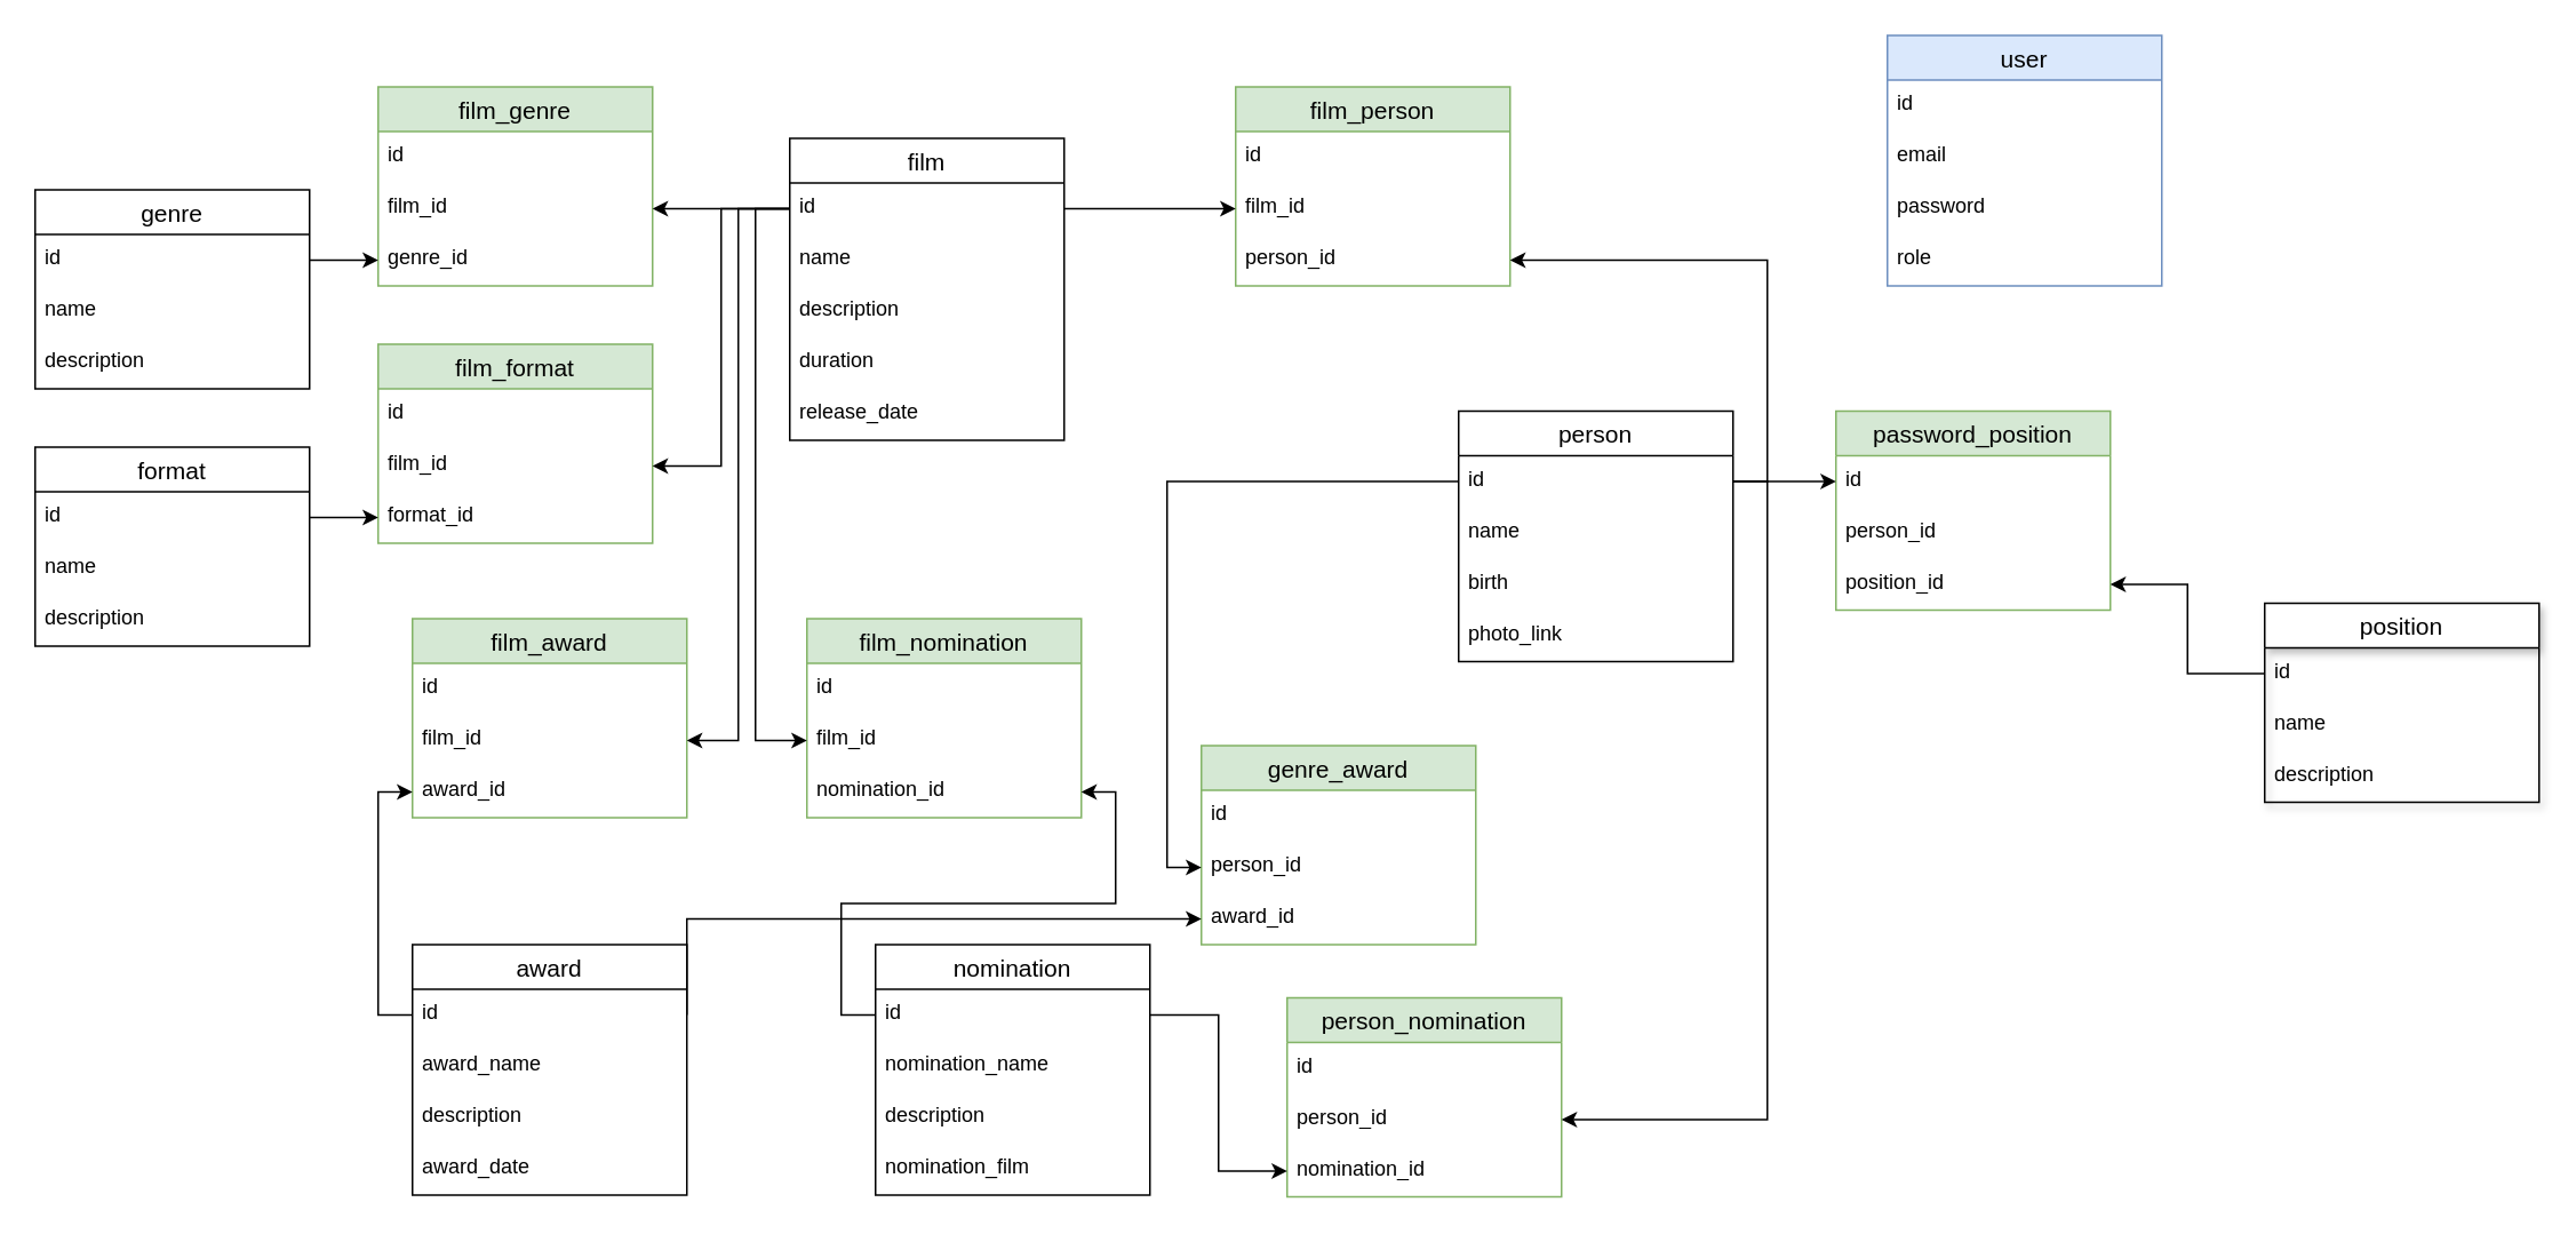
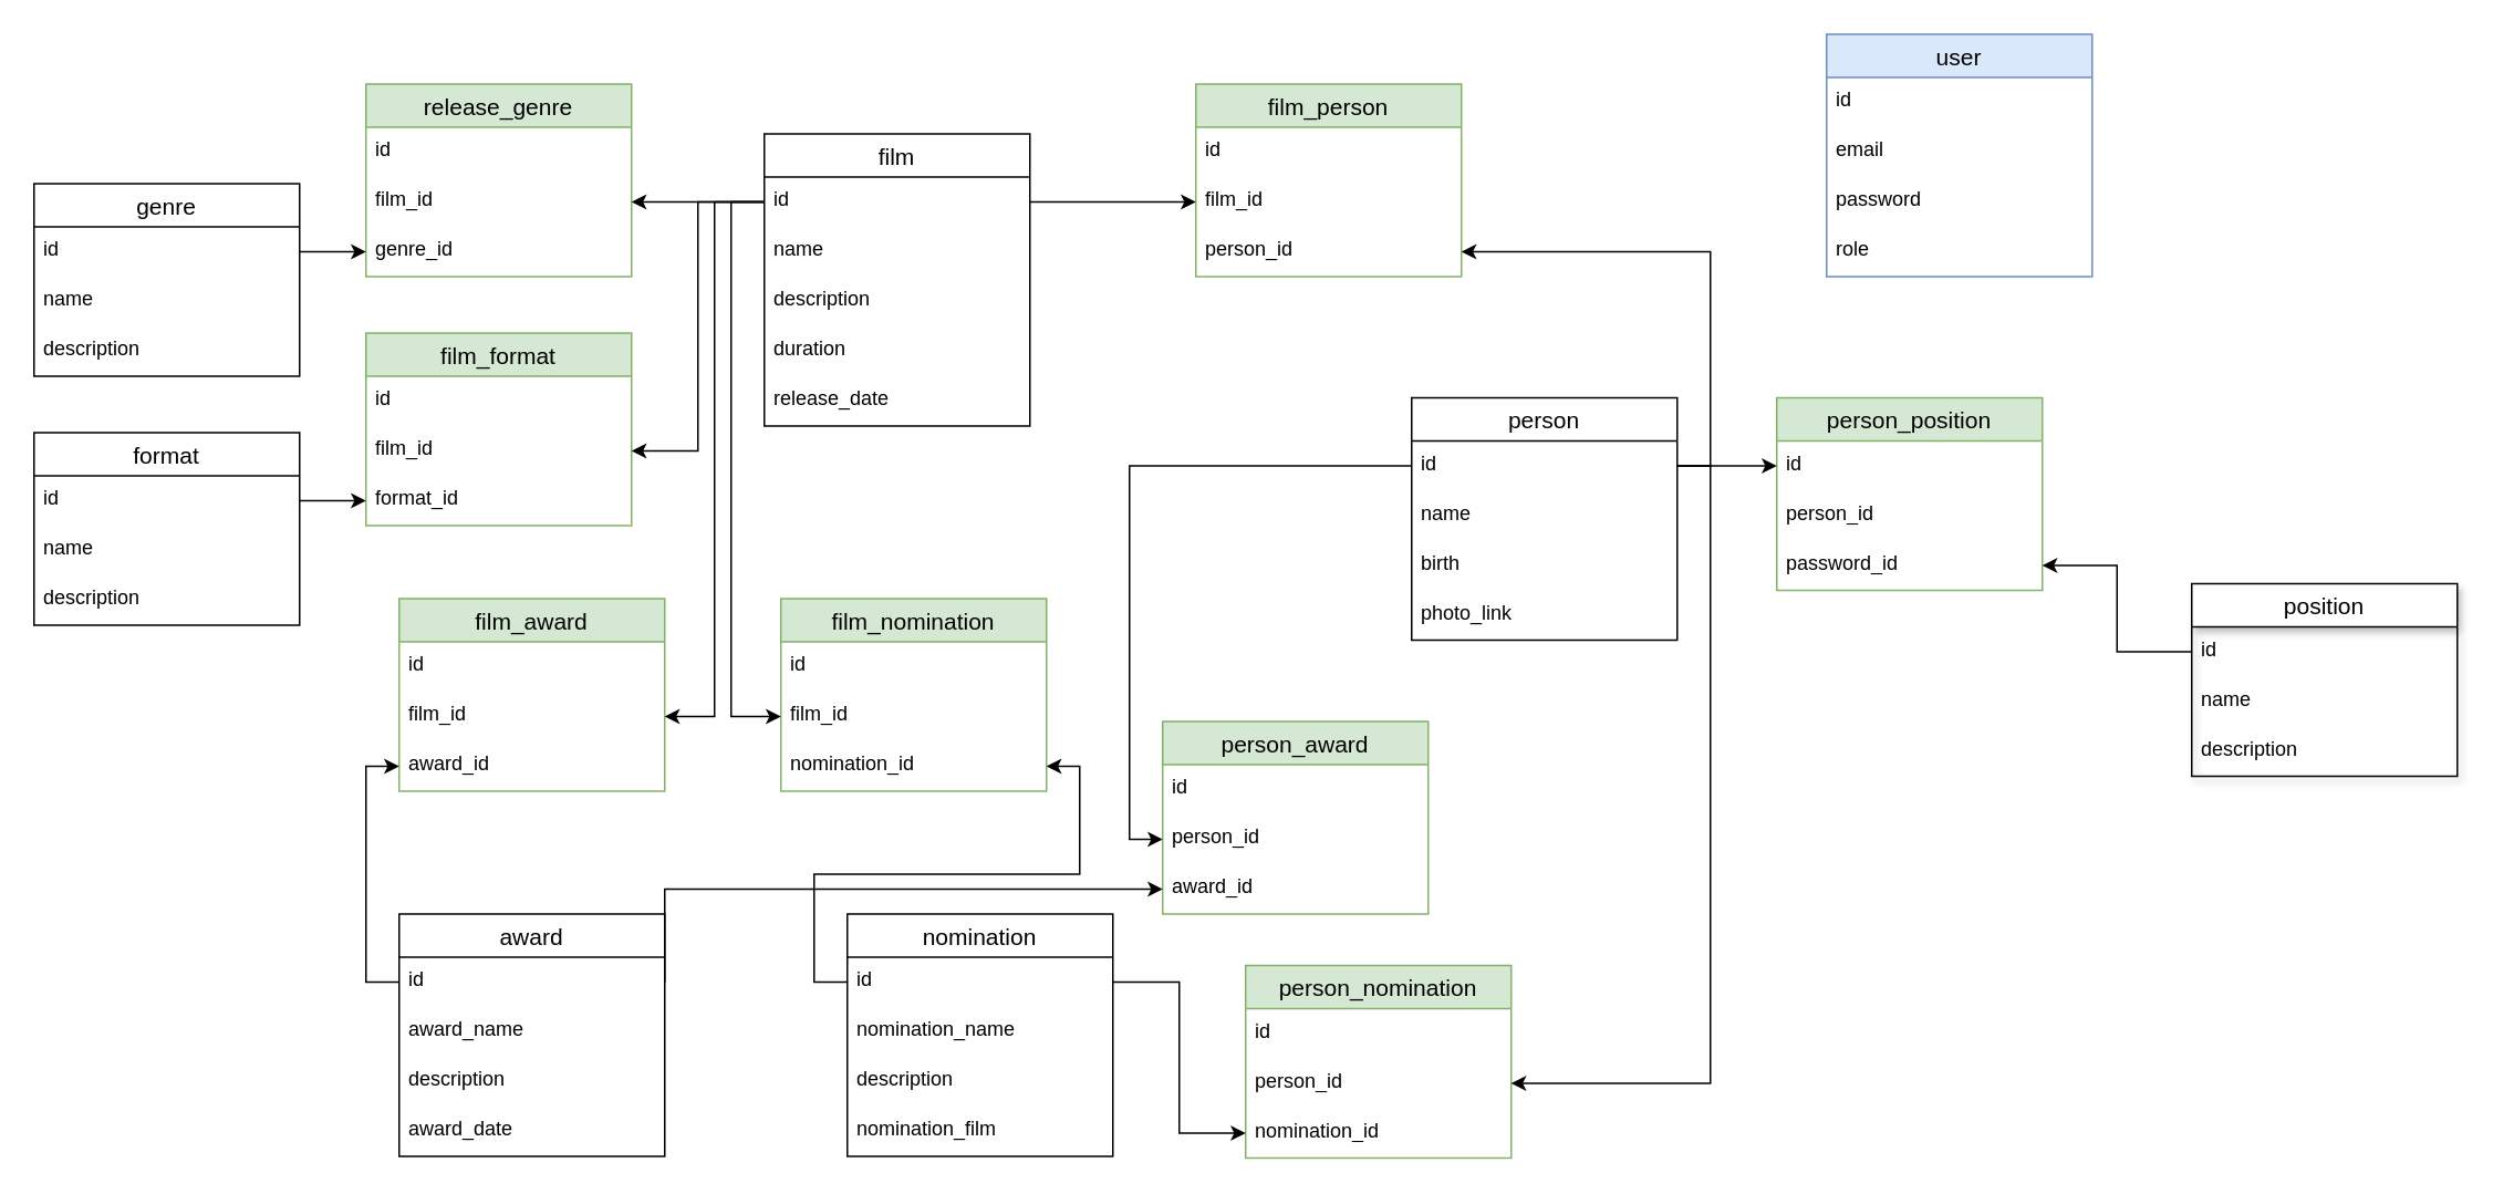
- <mxCell id="40" value="film_genre" style="swimlane;fontStyle=0;childLayout=stackLayout;horizontal=1;startSize=26;horizontalStack=0;resizeParent=1;resizeParentMax=0;resizeLast=0;collapsible=1;marginBottom=0;align=center;fontSize=14;fillColor=#d5e8d4;strokeColor=#82b366;" vertex="1" parent="1"><mxGeometry x="220" y="50" width="160" height="116" as="geometry" /></mxCell>
+ <mxCell id="40" value="release_genre" style="swimlane;fontStyle=0;childLayout=stackLayout;horizontal=1;startSize=26;horizontalStack=0;resizeParent=1;resizeParentMax=0;resizeLast=0;collapsible=1;marginBottom=0;align=center;fontSize=14;fillColor=#d5e8d4;strokeColor=#82b366;" vertex="1" parent="1"><mxGeometry x="220" y="50" width="160" height="116" as="geometry" /></mxCell>
- <mxCell id="64" value="password_position" style="swimlane;fontStyle=0;childLayout=stackLayout;horizontal=1;startSize=26;horizontalStack=0;resizeParent=1;resizeParentMax=0;resizeLast=0;collapsible=1;marginBottom=0;align=center;fontSize=14;fillColor=#d5e8d4;strokeColor=#82b366;" vertex="1" parent="1"><mxGeometry x="1070" y="239" width="160" height="116" as="geometry" /></mxCell>
+ <mxCell id="64" value="person_position" style="swimlane;fontStyle=0;childLayout=stackLayout;horizontal=1;startSize=26;horizontalStack=0;resizeParent=1;resizeParentMax=0;resizeLast=0;collapsible=1;marginBottom=0;align=center;fontSize=14;fillColor=#d5e8d4;strokeColor=#82b366;" vertex="1" parent="1"><mxGeometry x="1070" y="239" width="160" height="116" as="geometry" /></mxCell>
- <mxCell id="67" value="position_id" style="text;strokeColor=none;fillColor=none;spacingLeft=4;spacingRight=4;overflow=hidden;rotatable=0;points=[[0,0.5],[1,0.5]];portConstraint=eastwest;fontSize=12;whiteSpace=wrap;html=1;" vertex="1" parent="64"><mxGeometry y="86" width="160" height="30" as="geometry" /></mxCell>
+ <mxCell id="67" value="password_id" style="text;strokeColor=none;fillColor=none;spacingLeft=4;spacingRight=4;overflow=hidden;rotatable=0;points=[[0,0.5],[1,0.5]];portConstraint=eastwest;fontSize=12;whiteSpace=wrap;html=1;" vertex="1" parent="64"><mxGeometry y="86" width="160" height="30" as="geometry" /></mxCell>
- <mxCell id="70" value="genre_award" style="swimlane;fontStyle=0;childLayout=stackLayout;horizontal=1;startSize=26;horizontalStack=0;resizeParent=1;resizeParentMax=0;resizeLast=0;collapsible=1;marginBottom=0;align=center;fontSize=14;fillColor=#d5e8d4;strokeColor=#82b366;" vertex="1" parent="1"><mxGeometry x="700" y="434" width="160" height="116" as="geometry" /></mxCell>
+ <mxCell id="70" value="person_award" style="swimlane;fontStyle=0;childLayout=stackLayout;horizontal=1;startSize=26;horizontalStack=0;resizeParent=1;resizeParentMax=0;resizeLast=0;collapsible=1;marginBottom=0;align=center;fontSize=14;fillColor=#d5e8d4;strokeColor=#82b366;" vertex="1" parent="1"><mxGeometry x="700" y="434" width="160" height="116" as="geometry" /></mxCell>
